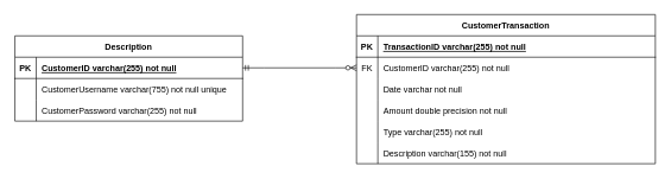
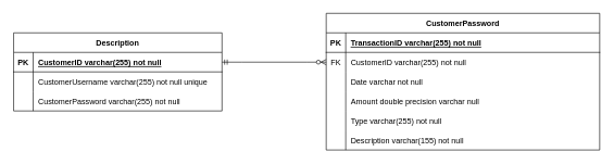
- <mxCell id="3" value="CustomerTransaction" style="shape=table;startSize=30;container=1;collapsible=1;childLayout=tableLayout;fixedRows=1;rowLines=0;fontStyle=1;align=center;resizeLast=1;" parent="1" vertex="1"><mxGeometry x="500" y="20" width="420" height="210" as="geometry" /></mxCell>
+ <mxCell id="3" value="CustomerPassword" style="shape=table;startSize=30;container=1;collapsible=1;childLayout=tableLayout;fixedRows=1;rowLines=0;fontStyle=1;align=center;resizeLast=1;" parent="1" vertex="1"><mxGeometry x="500" y="20" width="420" height="210" as="geometry" /></mxCell>
- <mxCell id="28" value="CustomerUsername     varchar(755) not null unique" style="shape=partialRectangle;overflow=hidden;connectable=0;fillColor=none;align=left;strokeColor=inherit;top=0;left=0;bottom=0;right=0;spacingLeft=6;" parent="26" vertex="1"><mxGeometry x="30" width="290" height="30" as="geometry"><mxRectangle width="290" height="30" as="alternateBounds" /></mxGeometry></mxCell>
+ <mxCell id="28" value="CustomerUsername     varchar(255) not null unique" style="shape=partialRectangle;overflow=hidden;connectable=0;fillColor=none;align=left;strokeColor=inherit;top=0;left=0;bottom=0;right=0;spacingLeft=6;" parent="26" vertex="1"><mxGeometry x="30" width="290" height="30" as="geometry"><mxRectangle width="290" height="30" as="alternateBounds" /></mxGeometry></mxCell>
- <mxCell id="15" value="Amount double precision not null" style="shape=partialRectangle;overflow=hidden;connectable=0;fillColor=none;align=left;strokeColor=inherit;top=0;left=0;bottom=0;right=0;spacingLeft=6;" parent="13" vertex="1"><mxGeometry x="30" width="390" height="30" as="geometry"><mxRectangle width="390" height="30" as="alternateBounds" /></mxGeometry></mxCell>
+ <mxCell id="15" value="Amount double precision varchar null" style="shape=partialRectangle;overflow=hidden;connectable=0;fillColor=none;align=left;strokeColor=inherit;top=0;left=0;bottom=0;right=0;spacingLeft=6;" parent="13" vertex="1"><mxGeometry x="30" width="390" height="30" as="geometry"><mxRectangle width="390" height="30" as="alternateBounds" /></mxGeometry></mxCell>
